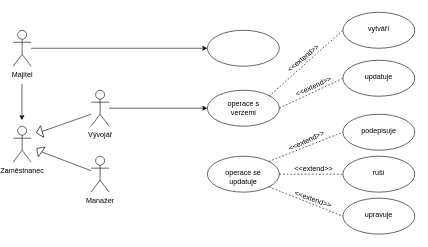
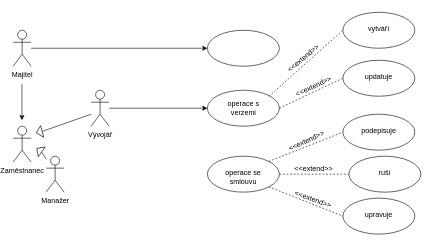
- <mxCell id="7" value="&lt;br&gt;operace se&lt;br&gt;updatuje" style="ellipse;whiteSpace=wrap;html=1;verticalAlign=top;" vertex="1" parent="1"><mxGeometry x="344" y="260" width="120" height="60" as="geometry" /></mxCell>
+ <mxCell id="7" value="&lt;br&gt;operace se&lt;br&gt;smlouvu" style="ellipse;whiteSpace=wrap;html=1;verticalAlign=top;" vertex="1" parent="1"><mxGeometry x="344" y="260" width="120" height="60" as="geometry" /></mxCell>
- <mxCell id="6" value="Manažer" style="shape=umlActor;verticalLabelPosition=bottom;verticalAlign=top;html=1;outlineConnect=0;" vertex="1" parent="1"><mxGeometry x="150" y="260" width="30" height="60" as="geometry" /></mxCell>
+ <mxCell id="6" value="Manažer" style="shape=umlActor;verticalLabelPosition=bottom;verticalAlign=top;html=1;outlineConnect=0;" vertex="1" parent="1"><mxGeometry x="75" y="260" width="30" height="60" as="geometry" /></mxCell>
- <mxCell id="15" value="&lt;br&gt;ruší" style="ellipse;whiteSpace=wrap;html=1;verticalAlign=top;" vertex="1" parent="1"><mxGeometry x="570" y="260" width="120" height="60" as="geometry" /></mxCell>
+ <mxCell id="15" value="&lt;br&gt;ruší" style="ellipse;whiteSpace=wrap;html=1;verticalAlign=top;" vertex="1" parent="1"><mxGeometry x="580" y="260" width="120" height="60" as="geometry" /></mxCell>
